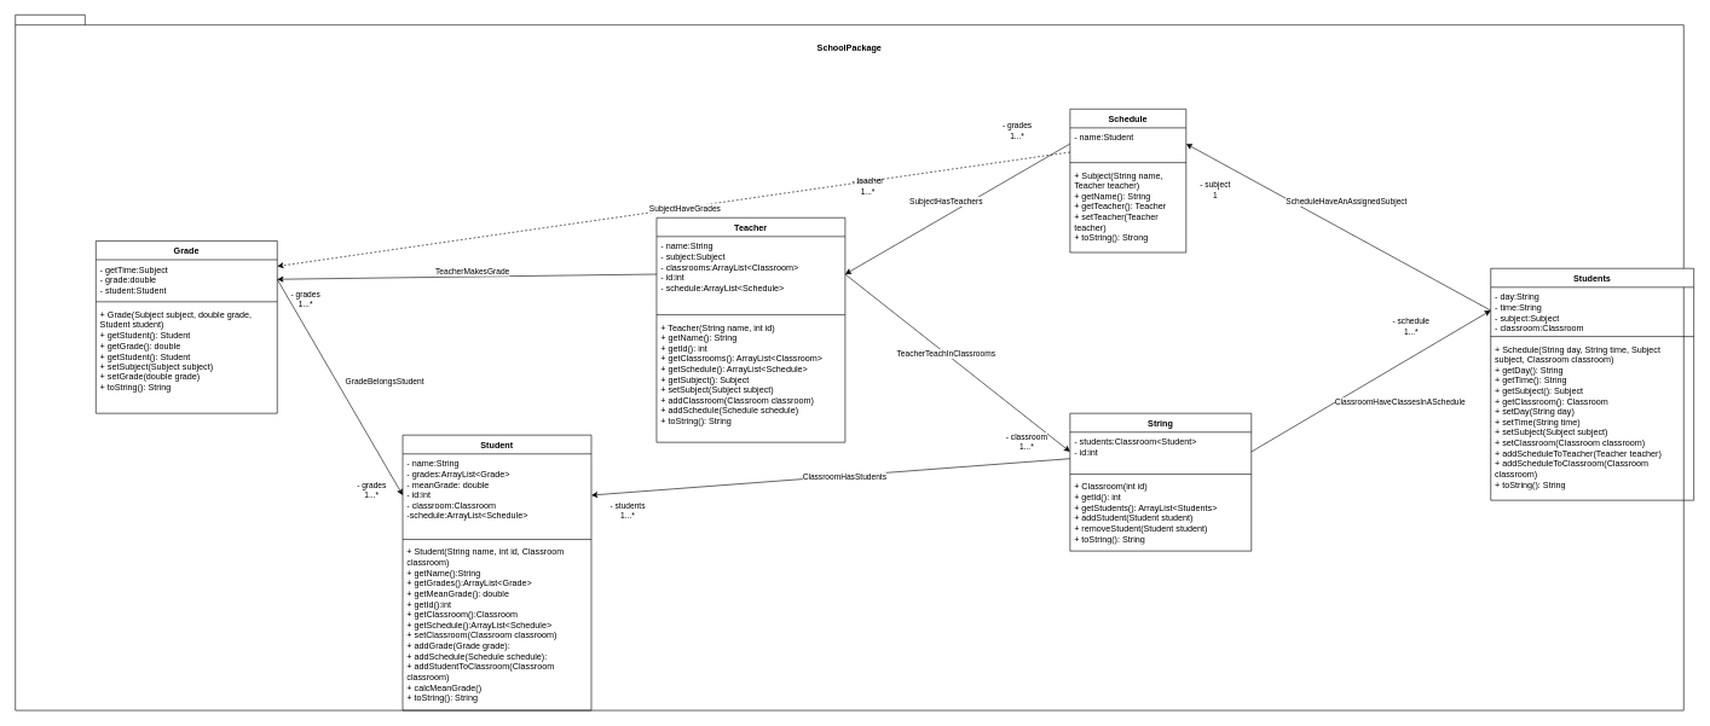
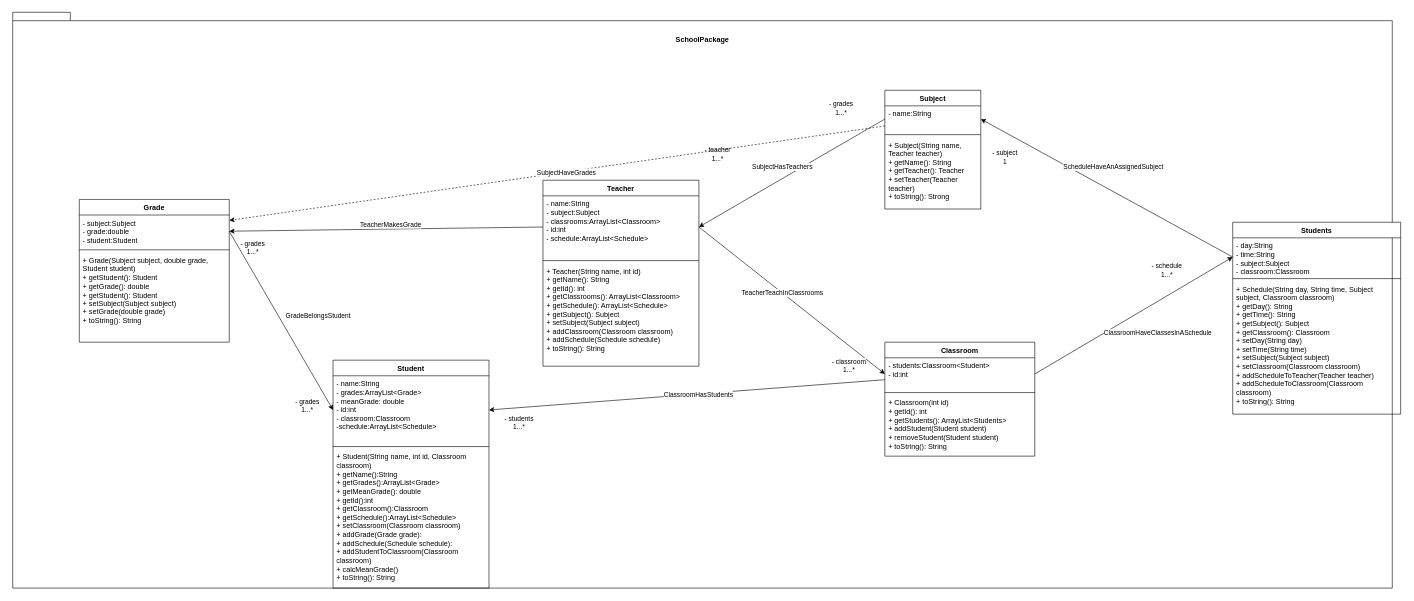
- <mxCell id="7" value="Schedule" style="swimlane;fontStyle=1;align=center;verticalAlign=top;childLayout=stackLayout;horizontal=1;startSize=26;horizontalStack=0;resizeParent=1;resizeParentMax=0;resizeLast=0;collapsible=1;marginBottom=0;whiteSpace=wrap;html=1;" parent="1" vertex="1"><mxGeometry x="1474" y="150" width="160" height="198" as="geometry" /></mxCell>
+ <mxCell id="7" value="Subject" style="swimlane;fontStyle=1;align=center;verticalAlign=top;childLayout=stackLayout;horizontal=1;startSize=26;horizontalStack=0;resizeParent=1;resizeParentMax=0;resizeLast=0;collapsible=1;marginBottom=0;whiteSpace=wrap;html=1;" parent="1" vertex="1"><mxGeometry x="1474" y="150" width="160" height="198" as="geometry" /></mxCell>
- <mxCell id="8" value="&lt;div&gt;- name:Student&lt;/div&gt;" style="text;strokeColor=none;fillColor=none;align=left;verticalAlign=top;spacingLeft=4;spacingRight=4;overflow=hidden;rotatable=0;points=[[0,0.5],[1,0.5]];portConstraint=eastwest;whiteSpace=wrap;html=1;" parent="7" vertex="1"><mxGeometry y="26" width="160" height="44" as="geometry" /></mxCell>
+ <mxCell id="8" value="&lt;div&gt;- name:String&lt;/div&gt;" style="text;strokeColor=none;fillColor=none;align=left;verticalAlign=top;spacingLeft=4;spacingRight=4;overflow=hidden;rotatable=0;points=[[0,0.5],[1,0.5]];portConstraint=eastwest;whiteSpace=wrap;html=1;" parent="7" vertex="1"><mxGeometry y="26" width="160" height="44" as="geometry" /></mxCell>
- <mxCell id="16" value="&lt;div&gt;- getTime:Subject&lt;/div&gt;&lt;div&gt;- grade:double&lt;/div&gt;&lt;div&gt;- student:Student&lt;/div&gt;" style="text;strokeColor=none;fillColor=none;align=left;verticalAlign=top;spacingLeft=4;spacingRight=4;overflow=hidden;rotatable=0;points=[[0,0.5],[1,0.5]];portConstraint=eastwest;whiteSpace=wrap;html=1;" parent="15" vertex="1"><mxGeometry y="26" width="250" height="54" as="geometry" /></mxCell>
+ <mxCell id="16" value="&lt;div&gt;- subject:Subject&lt;/div&gt;&lt;div&gt;- grade:double&lt;/div&gt;&lt;div&gt;- student:Student&lt;/div&gt;" style="text;strokeColor=none;fillColor=none;align=left;verticalAlign=top;spacingLeft=4;spacingRight=4;overflow=hidden;rotatable=0;points=[[0,0.5],[1,0.5]];portConstraint=eastwest;whiteSpace=wrap;html=1;" parent="15" vertex="1"><mxGeometry y="26" width="250" height="54" as="geometry" /></mxCell>
- <mxCell id="3" value="String" style="swimlane;fontStyle=1;align=center;verticalAlign=top;childLayout=stackLayout;horizontal=1;startSize=26;horizontalStack=0;resizeParent=1;resizeParentMax=0;resizeLast=0;collapsible=1;marginBottom=0;whiteSpace=wrap;html=1;" parent="1" vertex="1"><mxGeometry x="1474" y="570" width="250" height="190" as="geometry" /></mxCell>
+ <mxCell id="3" value="Classroom" style="swimlane;fontStyle=1;align=center;verticalAlign=top;childLayout=stackLayout;horizontal=1;startSize=26;horizontalStack=0;resizeParent=1;resizeParentMax=0;resizeLast=0;collapsible=1;marginBottom=0;whiteSpace=wrap;html=1;" parent="1" vertex="1"><mxGeometry x="1474" y="570" width="250" height="190" as="geometry" /></mxCell>
